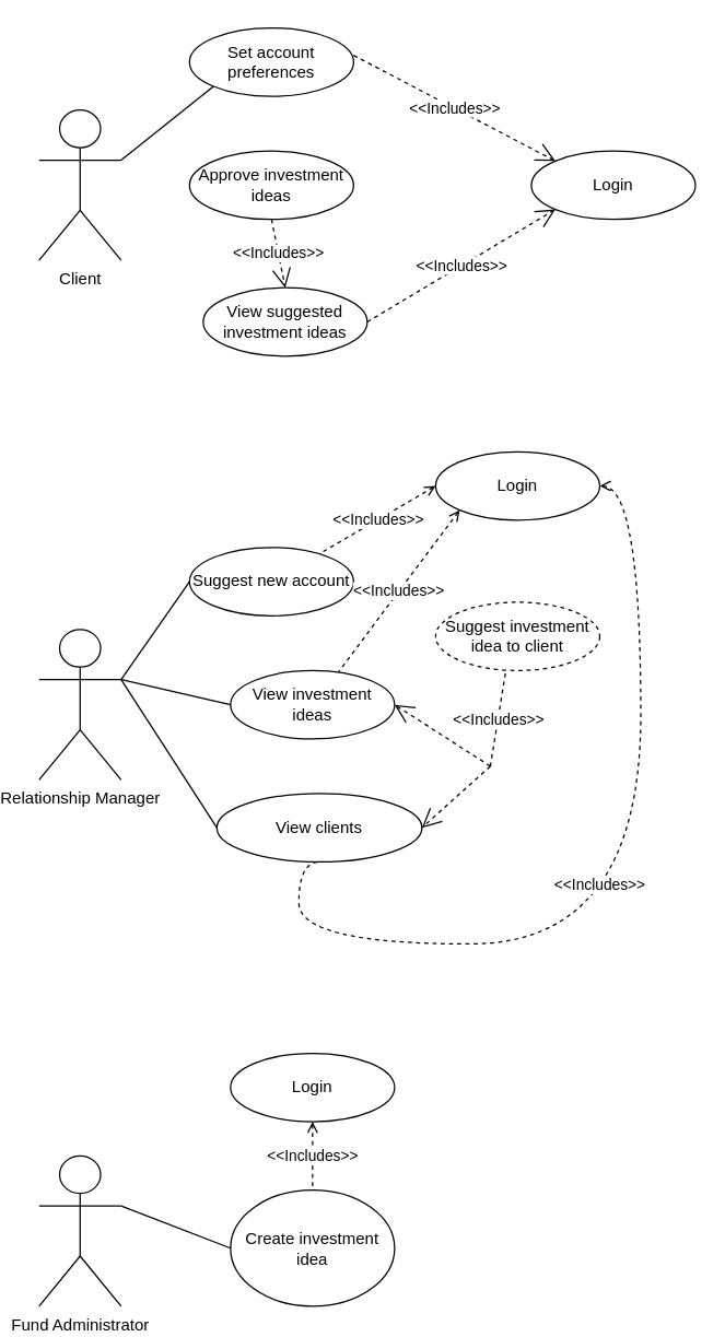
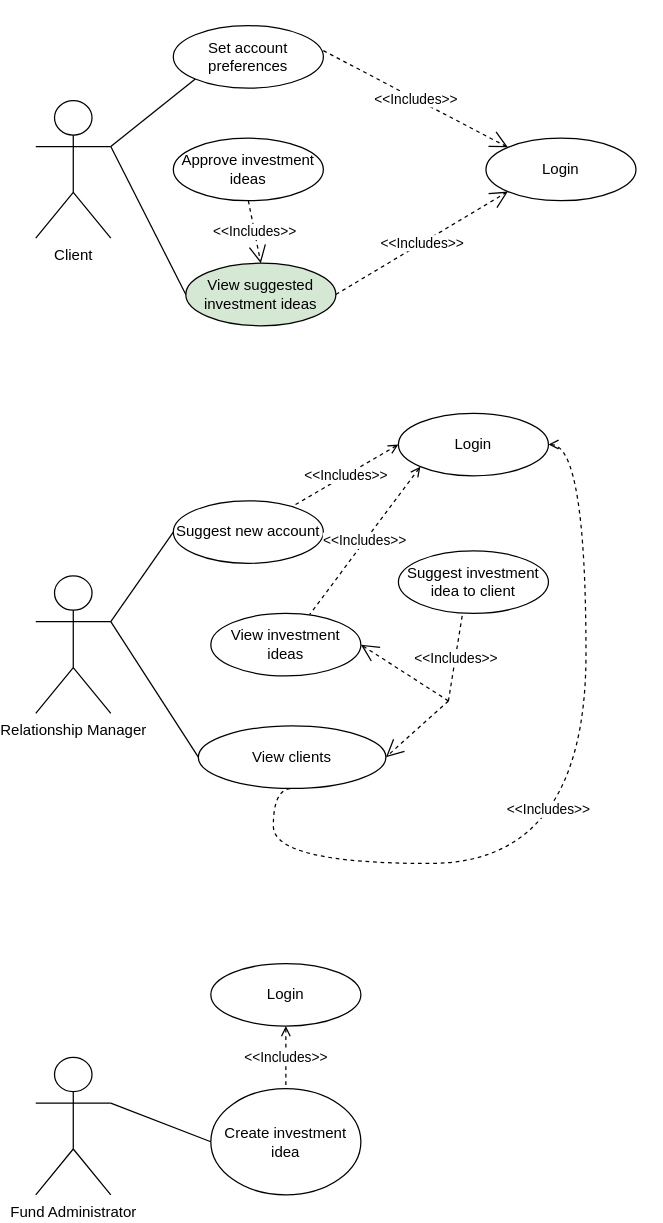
+ <mxCell id="10" value="" style="endArrow=none;html=1;rounded=0;entryX=0;entryY=0.5;entryDx=0;entryDy=0;exitX=1;exitY=0.333;exitDx=0;exitDy=0;exitPerimeter=0;" parent="1" target="5" edge="1" source="2"><mxGeometry width="50" height="50" relative="1" as="geometry"><mxPoint x="80" y="120" as="sourcePoint" /><mxPoint x="140" y="145" as="targetPoint" /></mxGeometry></mxCell>
- <mxCell id="5" value="View suggested investment ideas" style="ellipse;whiteSpace=wrap;html=1;" parent="1" vertex="1"><mxGeometry x="140" y="210" width="120" height="50" as="geometry" /></mxCell>
+ <mxCell id="5" value="View suggested investment ideas" style="ellipse;whiteSpace=wrap;html=1;fillColor=#d5e8d4;" parent="1" vertex="1"><mxGeometry x="140" y="210" width="120" height="50" as="geometry" /></mxCell>
- <mxCell id="20" value="Suggest investment idea to client" style="ellipse;whiteSpace=wrap;html=1;dashed=1;" vertex="1" parent="1"><mxGeometry x="310" y="440" width="120" height="50" as="geometry" /></mxCell>
+ <mxCell id="20" value="Suggest investment idea to client" style="ellipse;whiteSpace=wrap;html=1;" vertex="1" parent="1"><mxGeometry x="310" y="440" width="120" height="50" as="geometry" /></mxCell>
- <mxCell id="17" value="" style="endArrow=none;html=1;rounded=0;exitX=1;exitY=0.333;exitDx=0;exitDy=0;exitPerimeter=0;entryX=0;entryY=0.5;entryDx=0;entryDy=0;" edge="1" parent="1" source="12" target="14"><mxGeometry width="50" height="50" relative="1" as="geometry"><mxPoint x="90" y="506.667" as="sourcePoint" /><mxPoint x="140" y="435" as="targetPoint" /></mxGeometry></mxCell>
